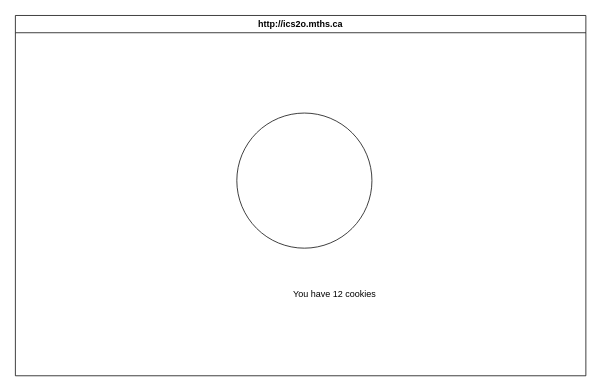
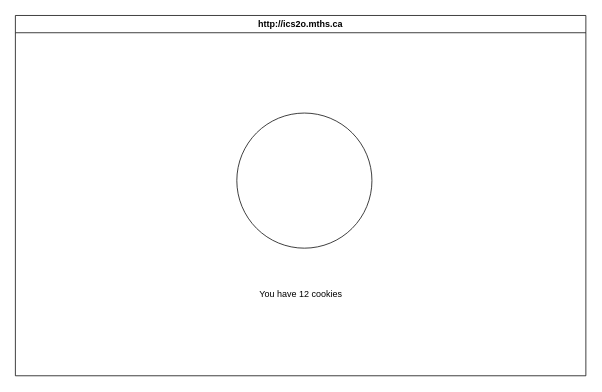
- <mxCell id="4" value="&lt;font style=&quot;font-size: 12px;&quot;&gt;You have 12 cookies&lt;/font&gt;" style="text;html=1;align=center;verticalAlign=middle;resizable=0;points=[];autosize=1;strokeColor=none;fillColor=none;fontSize=30;" vertex="1" parent="2"><mxGeometry x="360" y="340" width="130" height="50" as="geometry" /></mxCell>
+ <mxCell id="4" value="&lt;font style=&quot;font-size: 12px;&quot;&gt;You have 12 cookies&lt;/font&gt;" style="text;html=1;align=center;verticalAlign=middle;resizable=0;points=[];autosize=1;strokeColor=none;fillColor=none;fontSize=30;" vertex="1" parent="2"><mxGeometry x="315" y="340" width="130" height="50" as="geometry" /></mxCell>
